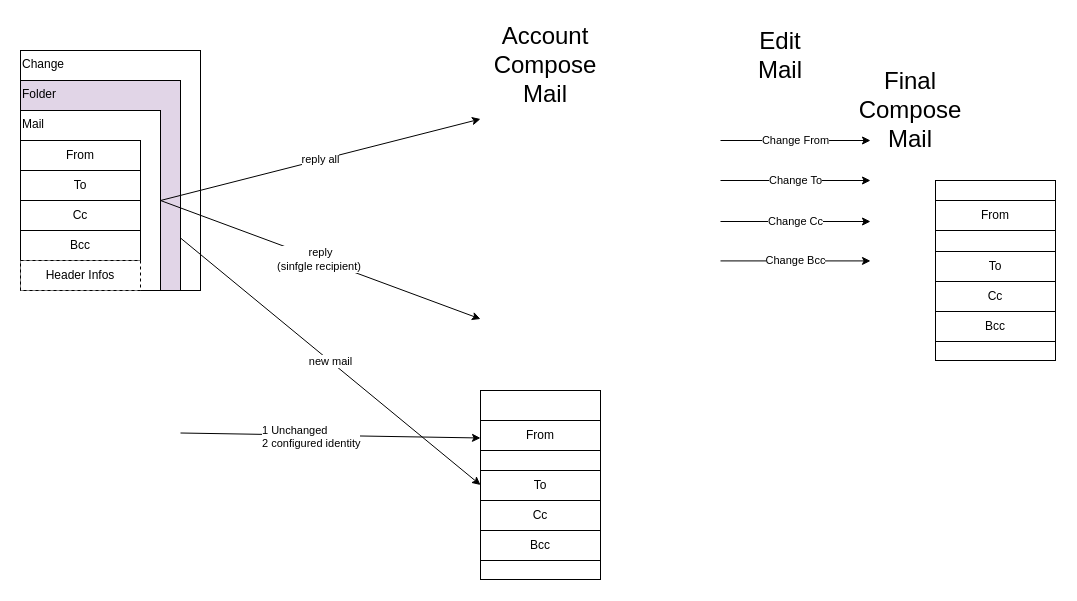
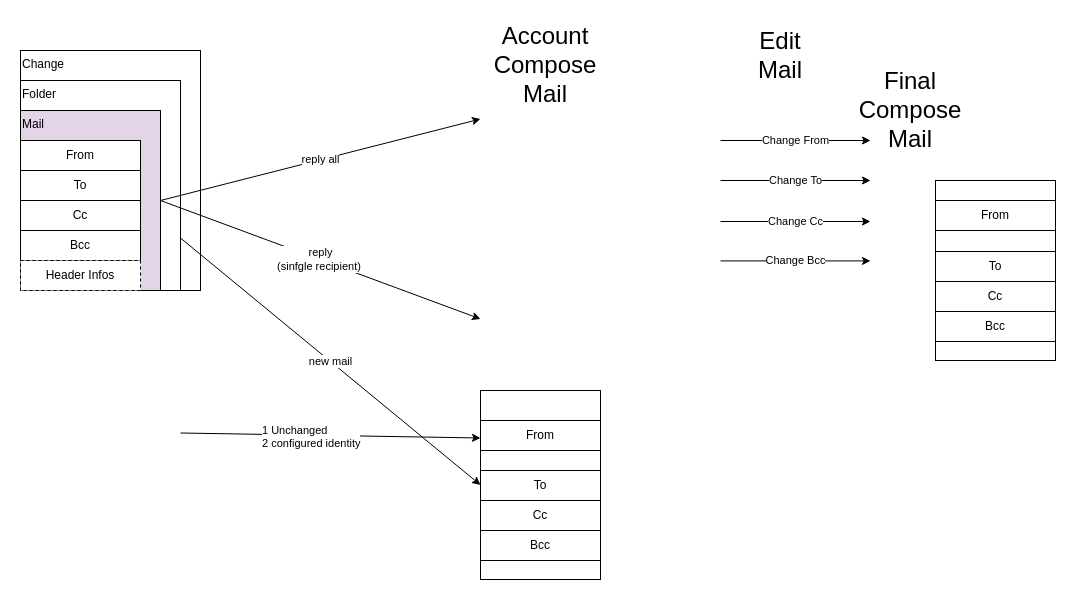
- <mxCell id="3" value="Folder" style="rounded=0;whiteSpace=wrap;html=1;align=left;verticalAlign=top;fillColor=#e1d5e7;" parent="1" vertex="1"><mxGeometry x="20" y="80" width="160" height="210" as="geometry" /></mxCell>
+ <mxCell id="3" value="Folder" style="rounded=0;whiteSpace=wrap;html=1;align=left;verticalAlign=top;" parent="1" vertex="1"><mxGeometry x="20" y="80" width="160" height="210" as="geometry" /></mxCell>
- <mxCell id="4" value="Mail" style="rounded=0;whiteSpace=wrap;html=1;align=left;verticalAlign=top;" parent="1" vertex="1"><mxGeometry x="20" y="110" width="140" height="180" as="geometry" /></mxCell>
+ <mxCell id="4" value="Mail" style="rounded=0;whiteSpace=wrap;html=1;align=left;verticalAlign=top;fillColor=#e1d5e7;" parent="1" vertex="1"><mxGeometry x="20" y="110" width="140" height="180" as="geometry" /></mxCell>
